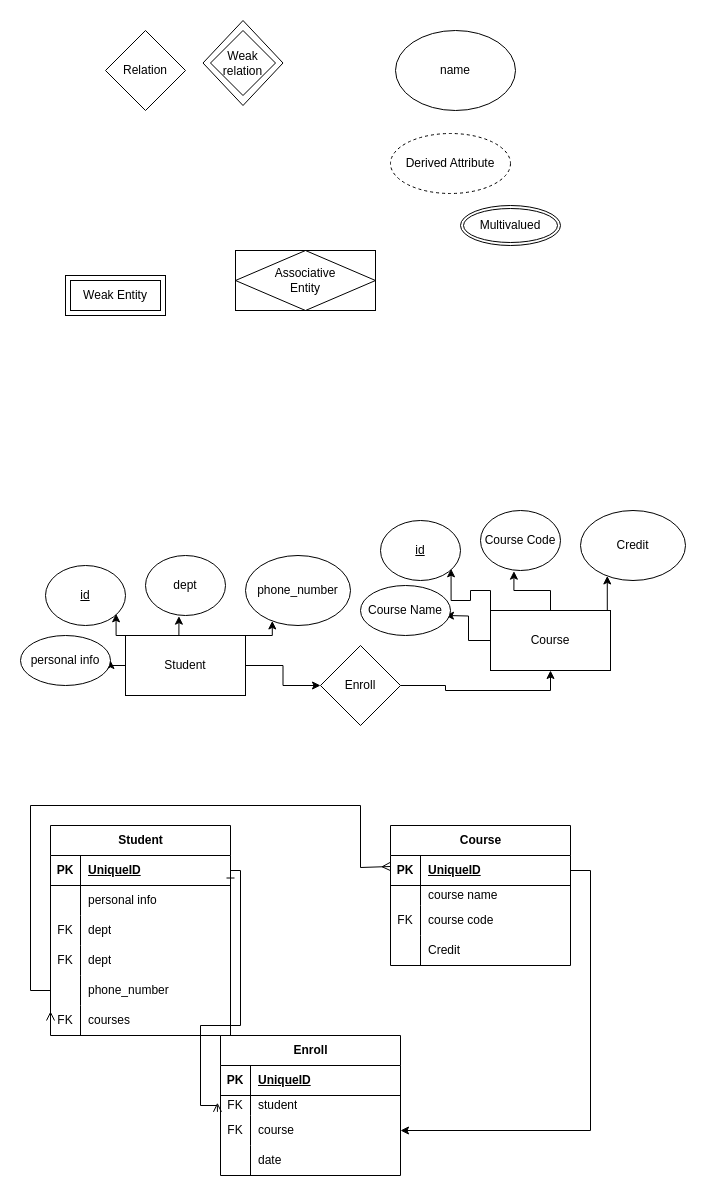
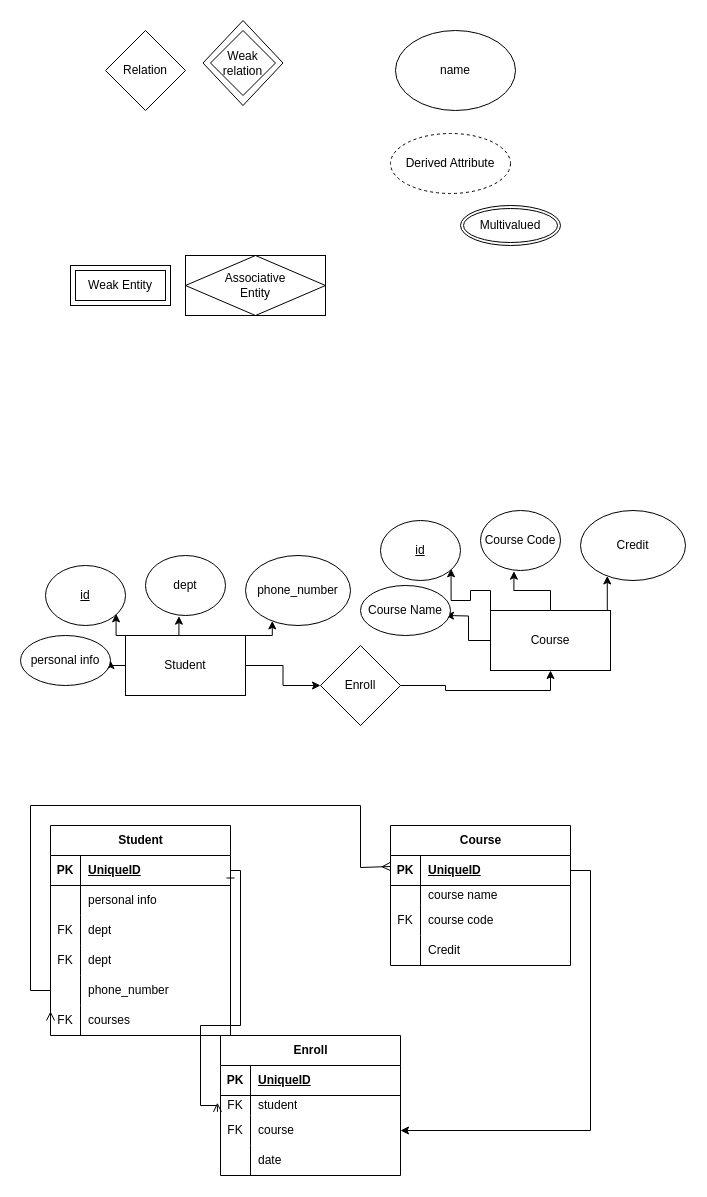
- <mxCell id="3" value="Associative&#10;Entity" style="shape=associativeEntity;whiteSpace=wrap;html=1;align=center;" parent="1" vertex="1"><mxGeometry x="235" y="250" width="140" height="60" as="geometry" /></mxCell>
+ <mxCell id="3" value="Associative&#10;Entity" style="shape=associativeEntity;whiteSpace=wrap;html=1;align=center;" parent="1" vertex="1"><mxGeometry x="185" y="255" width="140" height="60" as="geometry" /></mxCell>
- <mxCell id="2" value="Weak Entity" style="shape=ext;margin=3;double=1;whiteSpace=wrap;html=1;align=center;" parent="1" vertex="1"><mxGeometry x="65" y="275" width="100" height="40" as="geometry" /></mxCell>
+ <mxCell id="2" value="Weak Entity" style="shape=ext;margin=3;double=1;whiteSpace=wrap;html=1;align=center;" parent="1" vertex="1"><mxGeometry x="70" y="265" width="100" height="40" as="geometry" /></mxCell>
